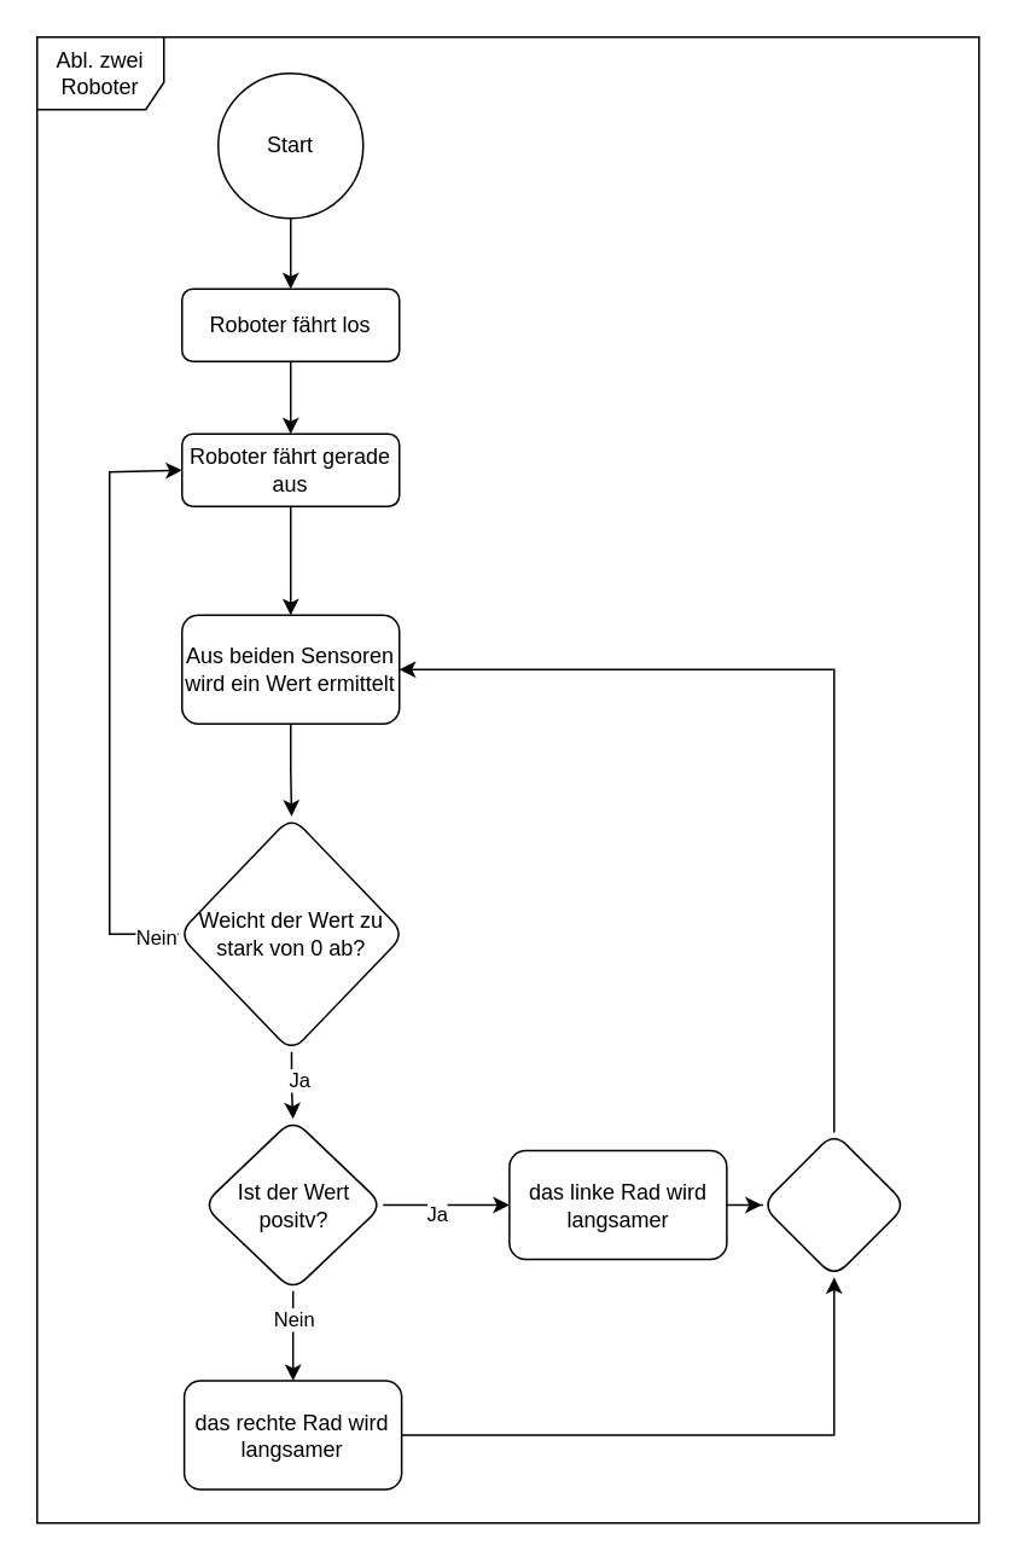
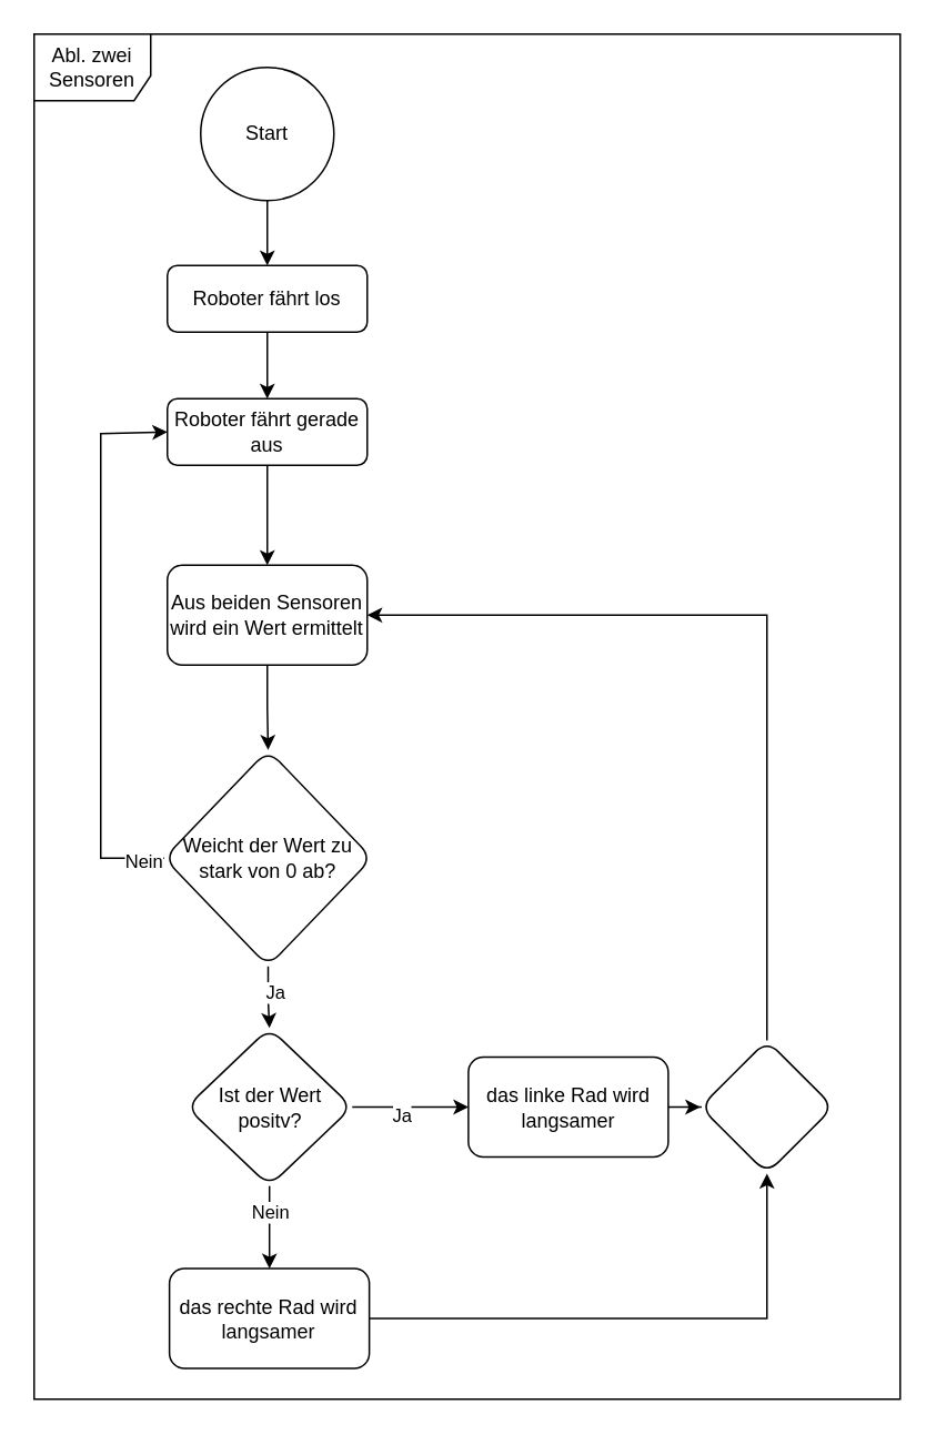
- <mxCell id="26" value="Abl. zwei Roboter" style="shape=umlFrame;whiteSpace=wrap;html=1;pointerEvents=0;width=70;height=40;" vertex="1" parent="1"><mxGeometry x="20" y="20" width="520" height="820" as="geometry" /></mxCell>
+ <mxCell id="26" value="Abl. zwei Sensoren" style="shape=umlFrame;whiteSpace=wrap;html=1;pointerEvents=0;width=70;height=40;" vertex="1" parent="1"><mxGeometry x="20" y="20" width="520" height="820" as="geometry" /></mxCell>
